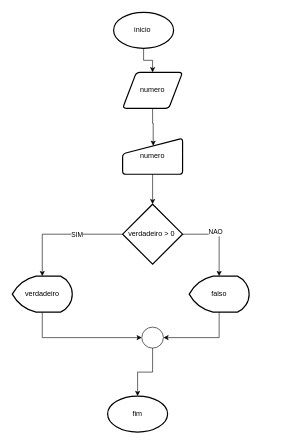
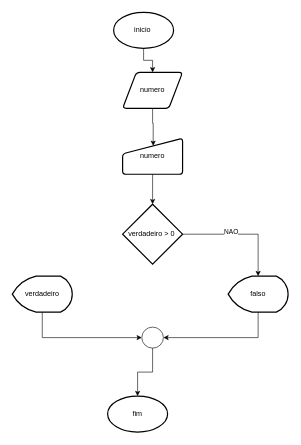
- <mxCell id="7" value="" style="edgeStyle=orthogonalEdgeStyle;rounded=0;orthogonalLoop=1;jettySize=auto;html=1;" edge="1" parent="1" source="9" target="12"><mxGeometry relative="1" as="geometry" /></mxCell>
- <mxCell id="8" value="SIM" style="edgeLabel;html=1;align=center;verticalAlign=middle;resizable=0;points=[];" vertex="1" connectable="0" parent="7"><mxGeometry x="-0.237" y="1" relative="1" as="geometry"><mxPoint x="1" as="offset" /></mxGeometry></mxCell>
- <mxCell id="11" value="falso" style="strokeWidth=2;html=1;shape=mxgraph.flowchart.display;whiteSpace=wrap;" vertex="1" parent="1"><mxGeometry x="315" y="460" width="100" height="60" as="geometry" /></mxCell>
+ <mxCell id="11" value="falso" style="strokeWidth=2;html=1;shape=mxgraph.flowchart.display;whiteSpace=wrap;" vertex="1" parent="1"><mxGeometry x="380" y="460" width="100" height="60" as="geometry" /></mxCell>
